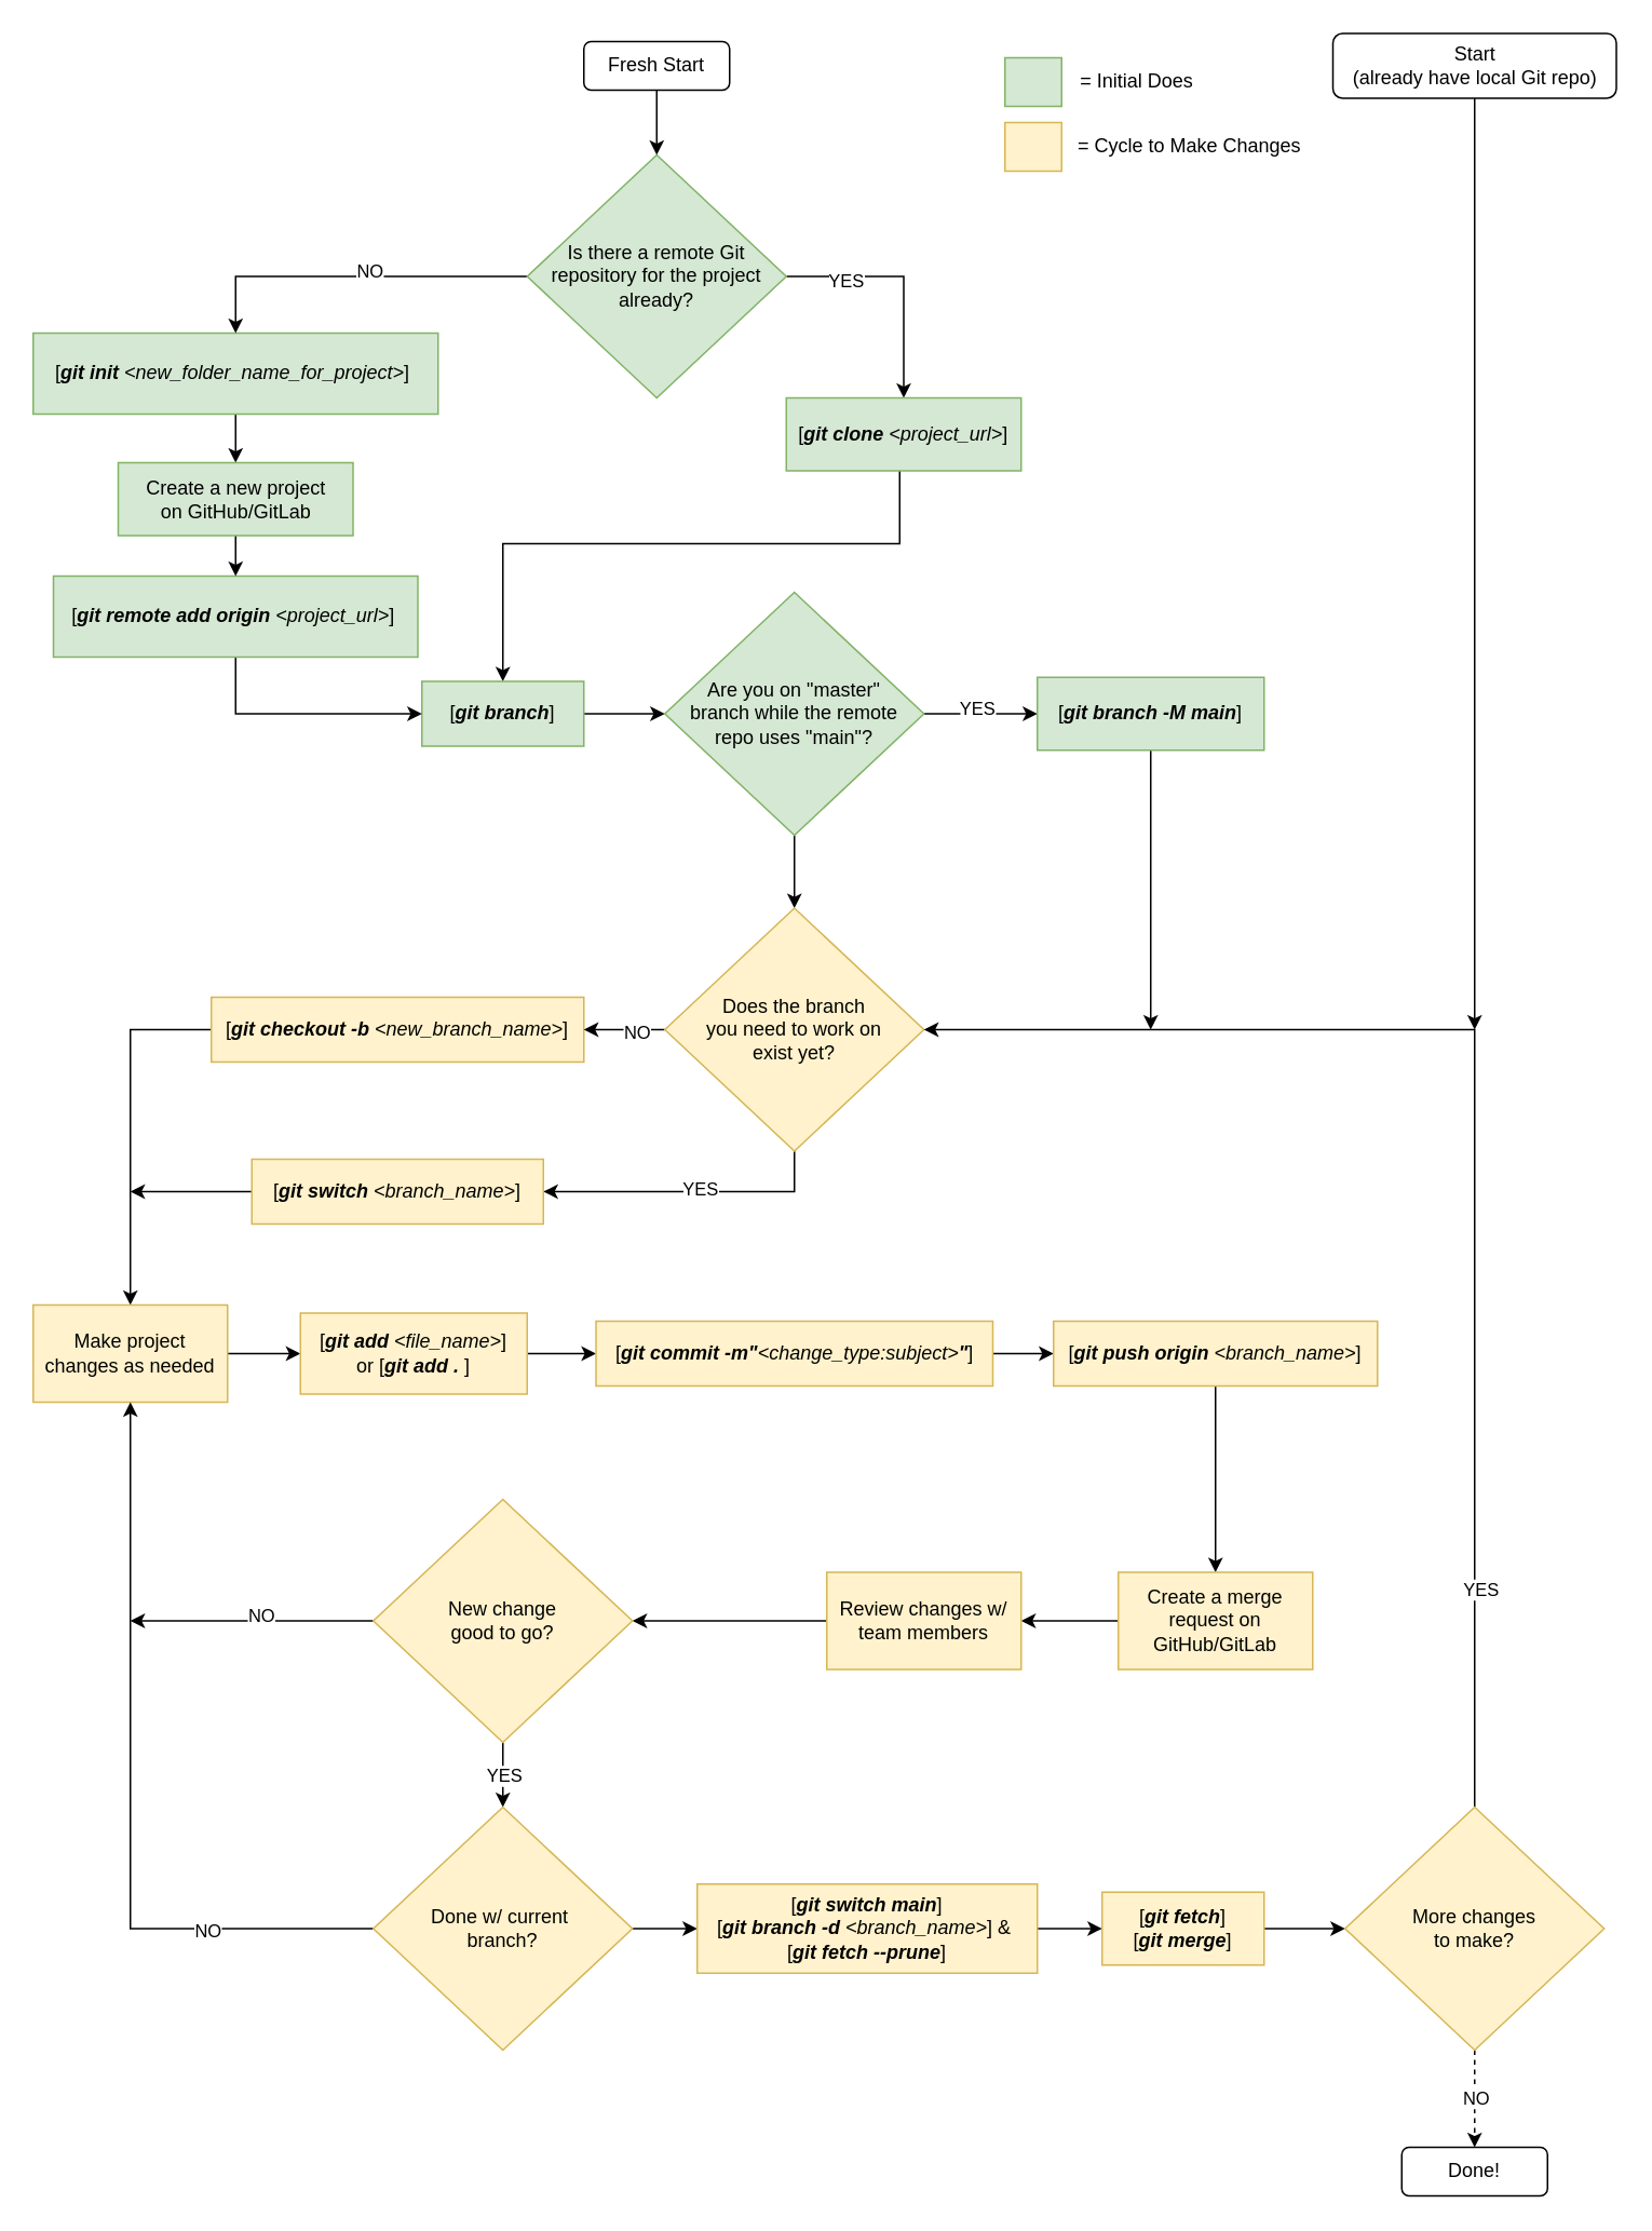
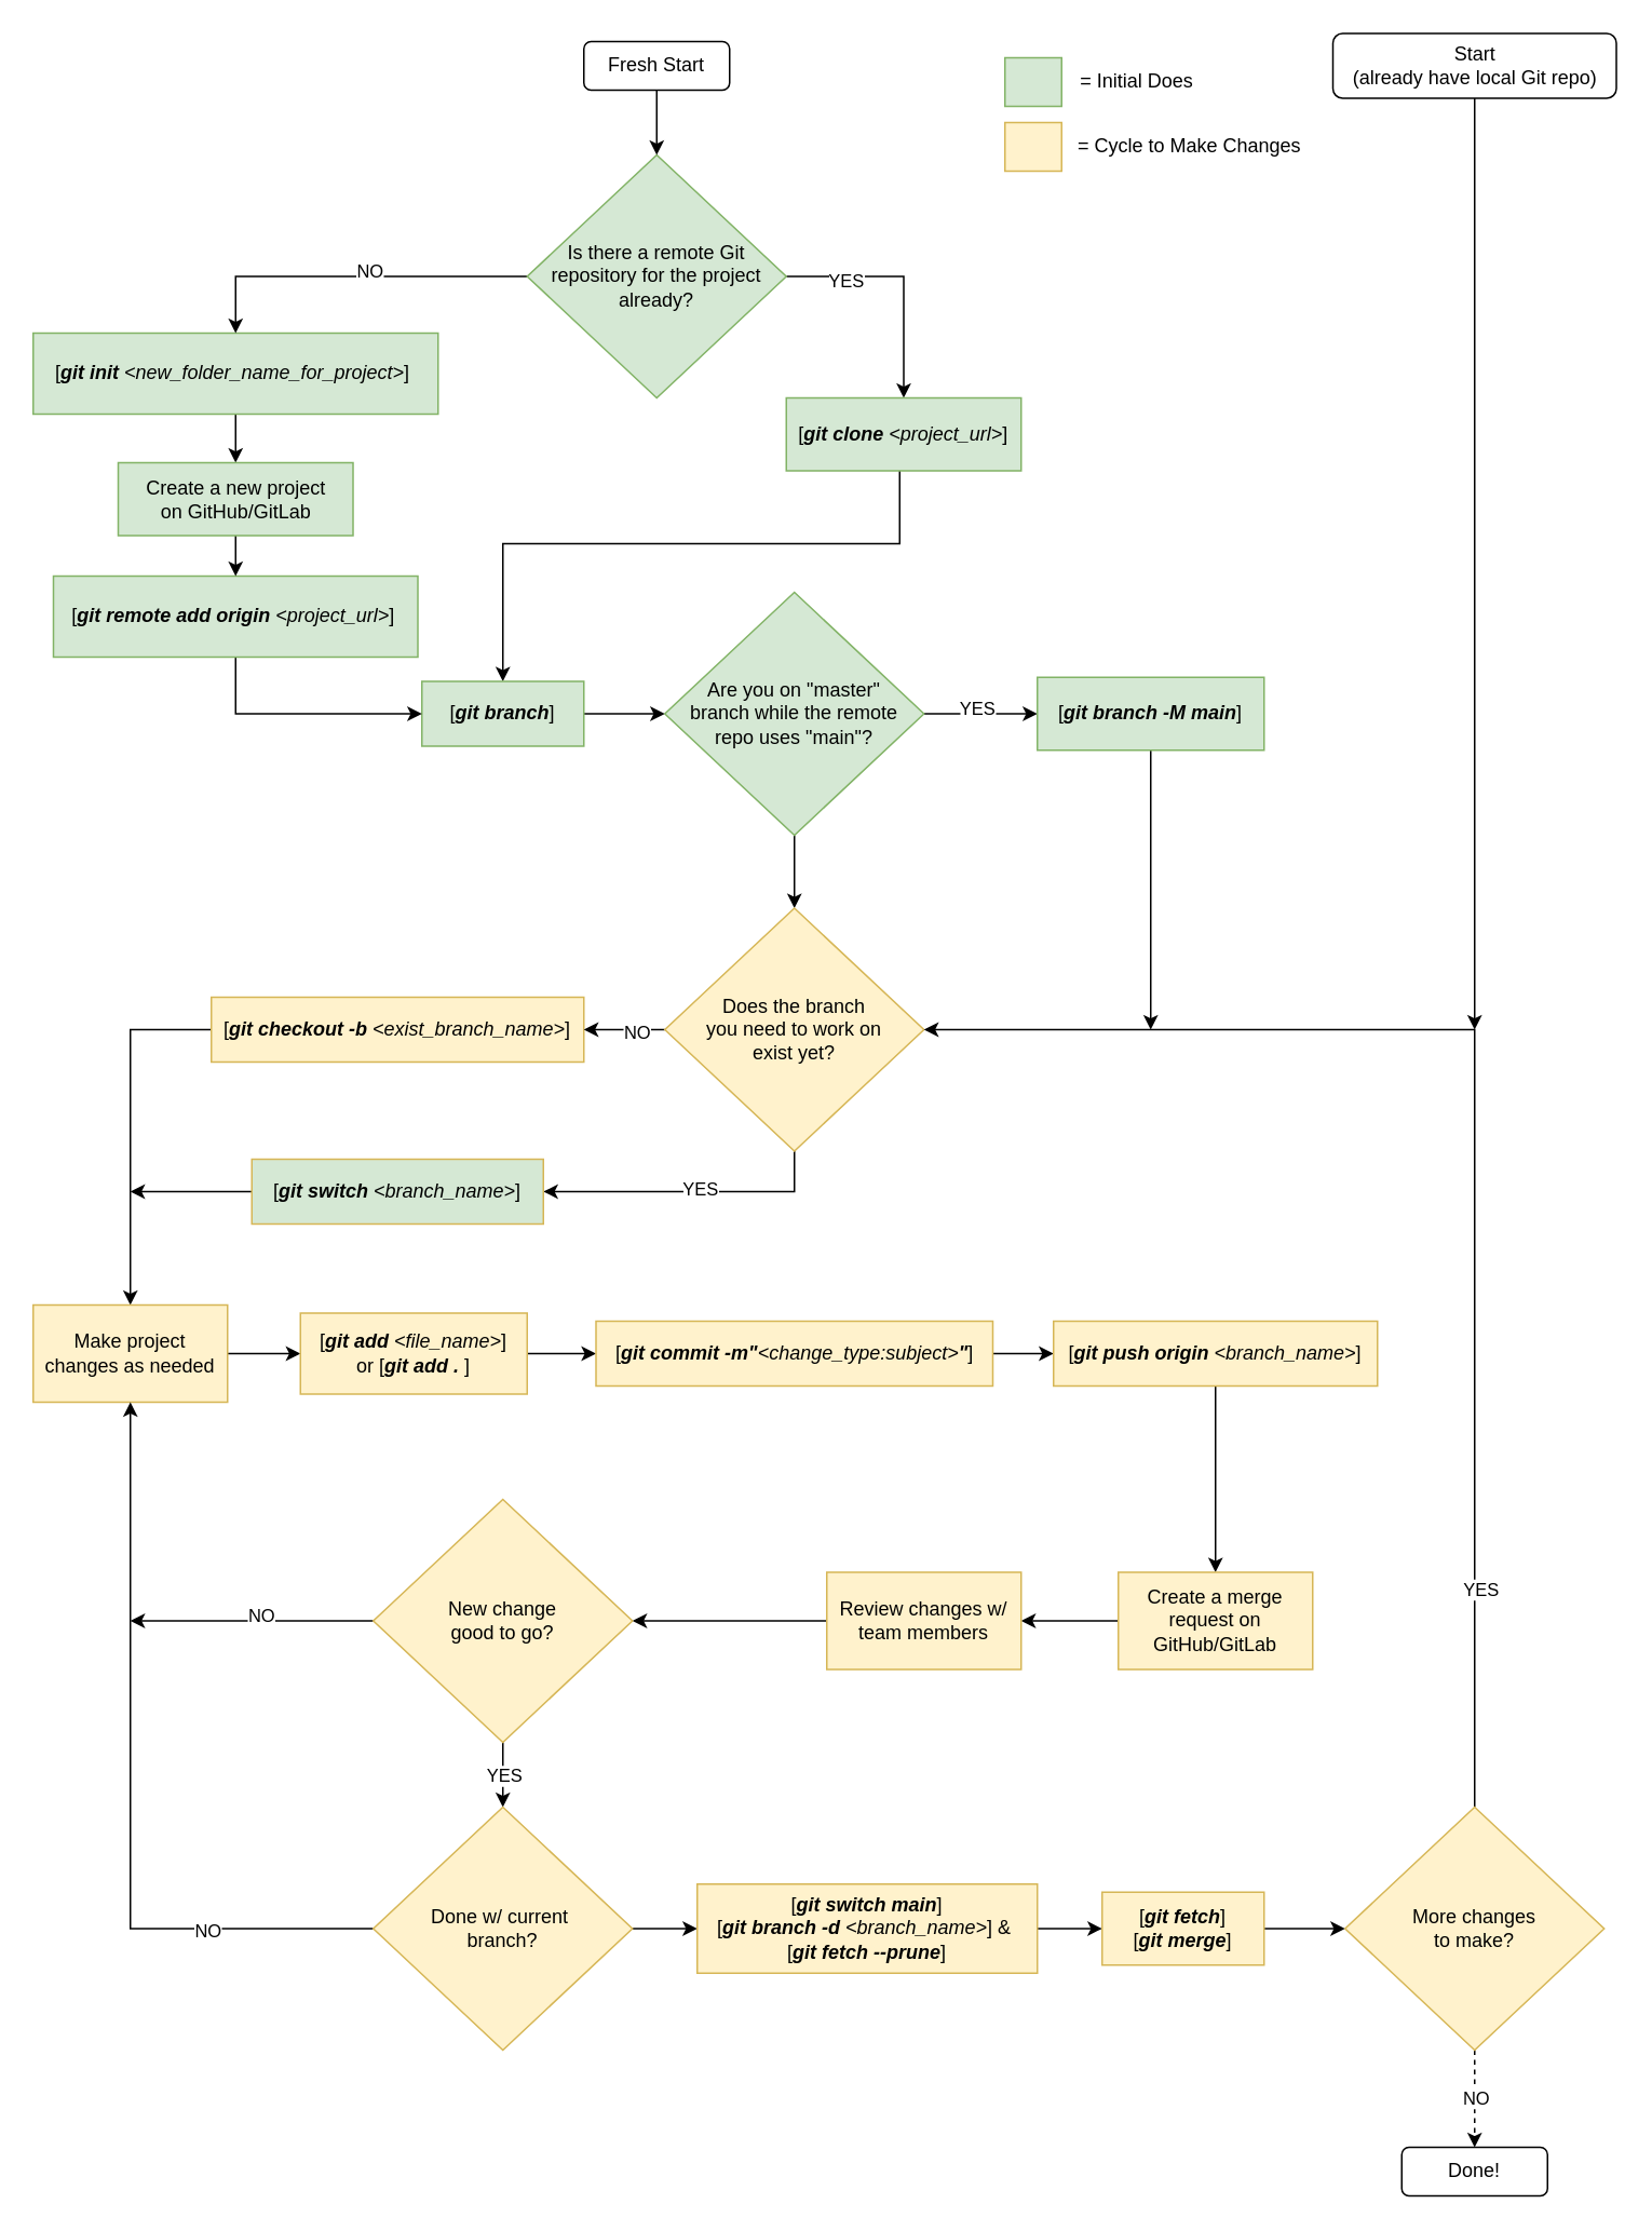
- <mxCell id="22" value="[&lt;b&gt;&lt;i&gt;git checkout -b &lt;/i&gt;&lt;/b&gt;&lt;i&gt;&amp;lt;new_branch_name&amp;gt;&lt;/i&gt;]" style="rounded=0;whiteSpace=wrap;html=1;fillColor=#fff2cc;strokeColor=#d6b656;" vertex="1" parent="1"><mxGeometry x="130" y="615" width="230" height="40" as="geometry" /></mxCell>
+ <mxCell id="22" value="[&lt;b&gt;&lt;i&gt;git checkout -b &lt;/i&gt;&lt;/b&gt;&lt;i&gt;&amp;lt;exist_branch_name&amp;gt;&lt;/i&gt;]" style="rounded=0;whiteSpace=wrap;html=1;fillColor=#fff2cc;strokeColor=#d6b656;" vertex="1" parent="1"><mxGeometry x="130" y="615" width="230" height="40" as="geometry" /></mxCell>
- <mxCell id="29" value="[&lt;b&gt;&lt;i&gt;git switch&amp;nbsp;&lt;/i&gt;&lt;/b&gt;&lt;i&gt;&amp;lt;branch_name&amp;gt;&lt;/i&gt;]" style="rounded=0;whiteSpace=wrap;html=1;fillColor=#fff2cc;strokeColor=#d6b656;" vertex="1" parent="1"><mxGeometry x="155" y="715" width="180" height="40" as="geometry" /></mxCell>
+ <mxCell id="29" value="[&lt;b&gt;&lt;i&gt;git switch&amp;nbsp;&lt;/i&gt;&lt;/b&gt;&lt;i&gt;&amp;lt;branch_name&amp;gt;&lt;/i&gt;]" style="rounded=0;whiteSpace=wrap;html=1;fillColor=#d5e8d4;strokeColor=#d6b656;" vertex="1" parent="1"><mxGeometry x="155" y="715" width="180" height="40" as="geometry" /></mxCell>
